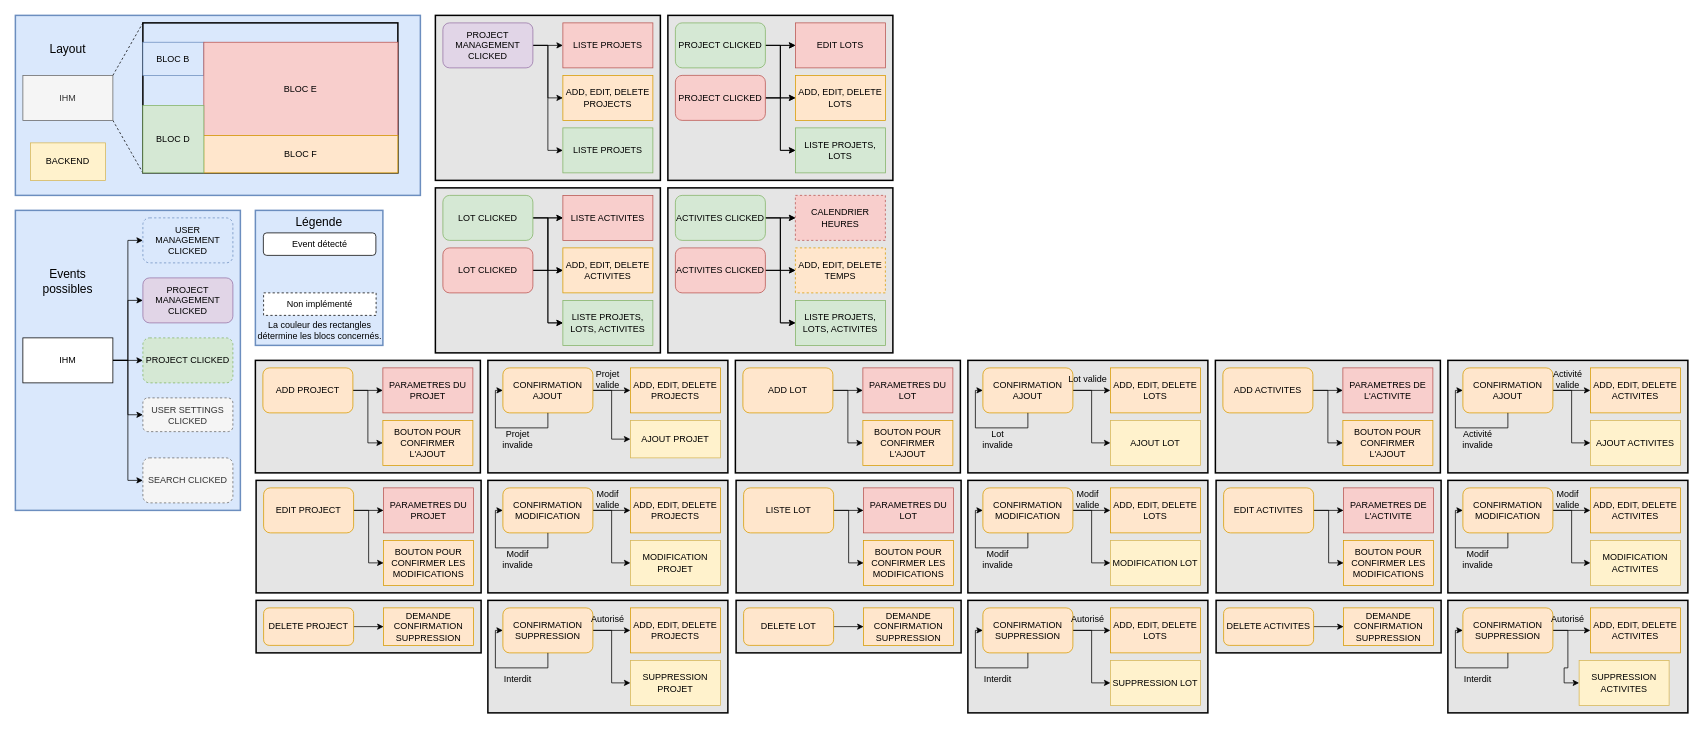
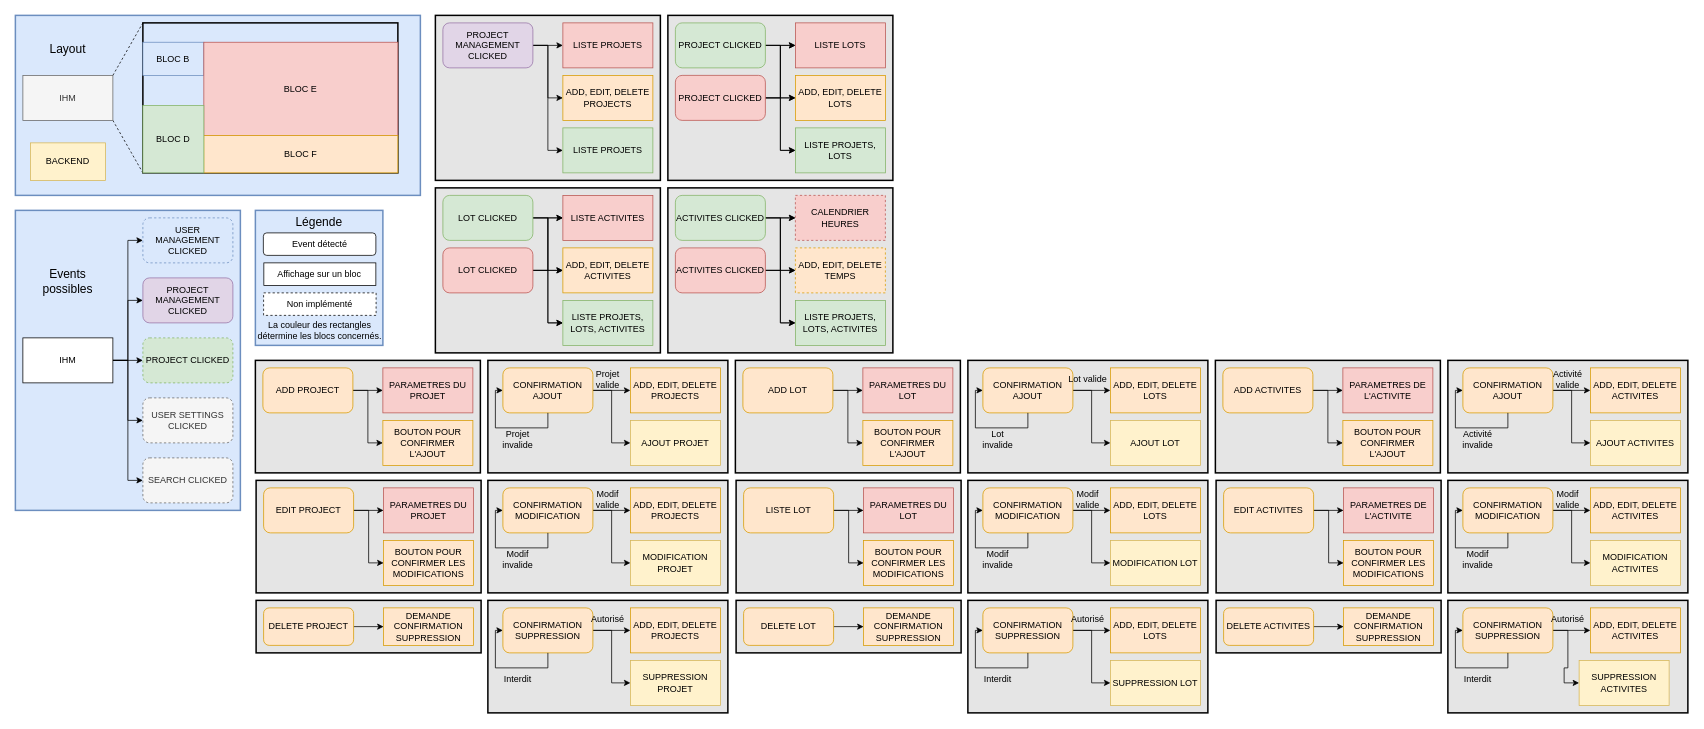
- <mxCell id="42" value="EDIT LOTS" style="rounded=0;whiteSpace=wrap;html=1;fillColor=#f8cecc;strokeColor=#b85450;" vertex="1" parent="1"><mxGeometry x="1060" y="30" width="120" height="60" as="geometry" /></mxCell>
+ <mxCell id="42" value="LISTE LOTS" style="rounded=0;whiteSpace=wrap;html=1;fillColor=#f8cecc;strokeColor=#b85450;" vertex="1" parent="1"><mxGeometry x="1060" y="30" width="120" height="60" as="geometry" /></mxCell>
+ <mxCell id="20" value="Affichage sur un bloc" style="rounded=0;whiteSpace=wrap;html=1;" parent="1" vertex="1"><mxGeometry x="351.3" y="350" width="149.35" height="30" as="geometry" /></mxCell>
- <mxCell id="17" value="USER SETTINGS CLICKED" style="rounded=1;whiteSpace=wrap;html=1;fillColor=#f5f5f5;strokeColor=#666666;fontColor=#333333;dashed=1;" parent="1" vertex="1"><mxGeometry x="190" y="530" width="120" height="45" as="geometry" /></mxCell>
+ <mxCell id="17" value="USER SETTINGS CLICKED" style="rounded=1;whiteSpace=wrap;html=1;fillColor=#f5f5f5;strokeColor=#666666;fontColor=#333333;dashed=1;" parent="1" vertex="1"><mxGeometry x="190" y="530" width="120" height="60" as="geometry" /></mxCell>
- <mxCell id="97" value="AJOUT PROJET" style="rounded=0;whiteSpace=wrap;html=1;fillColor=#fff2cc;strokeColor=#d6b656;" vertex="1" parent="1"><mxGeometry x="840" y="560" width="120" height="50" as="geometry" /></mxCell>
+ <mxCell id="97" value="AJOUT PROJET" style="rounded=0;whiteSpace=wrap;html=1;fillColor=#fff2cc;strokeColor=#d6b656;" vertex="1" parent="1"><mxGeometry x="840" y="560" width="120" height="60" as="geometry" /></mxCell>
